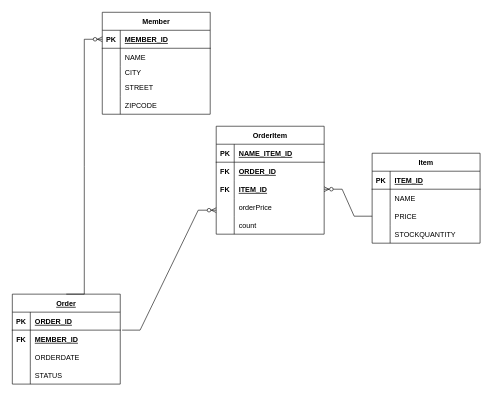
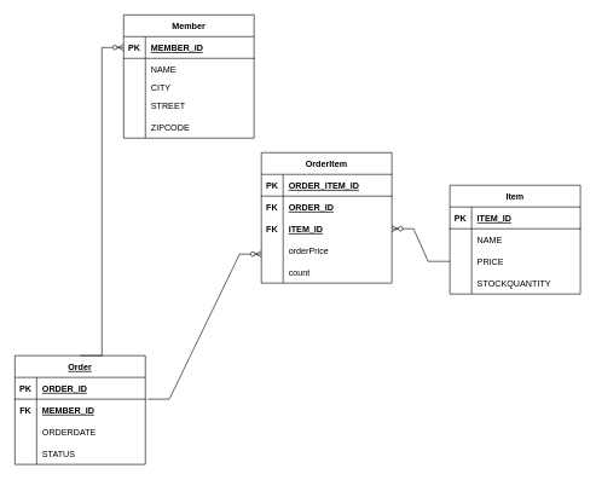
- <mxCell id="34" value="NAME_ITEM_ID" style="shape=partialRectangle;connectable=0;fillColor=none;top=0;left=0;bottom=0;right=0;align=left;spacingLeft=6;fontStyle=5;overflow=hidden;" vertex="1" parent="32"><mxGeometry x="30" width="150" height="30" as="geometry"><mxRectangle width="150" height="30" as="alternateBounds" /></mxGeometry></mxCell>
+ <mxCell id="34" value="ORDER_ITEM_ID" style="shape=partialRectangle;connectable=0;fillColor=none;top=0;left=0;bottom=0;right=0;align=left;spacingLeft=6;fontStyle=5;overflow=hidden;" vertex="1" parent="32"><mxGeometry x="30" width="150" height="30" as="geometry"><mxRectangle width="150" height="30" as="alternateBounds" /></mxGeometry></mxCell>
